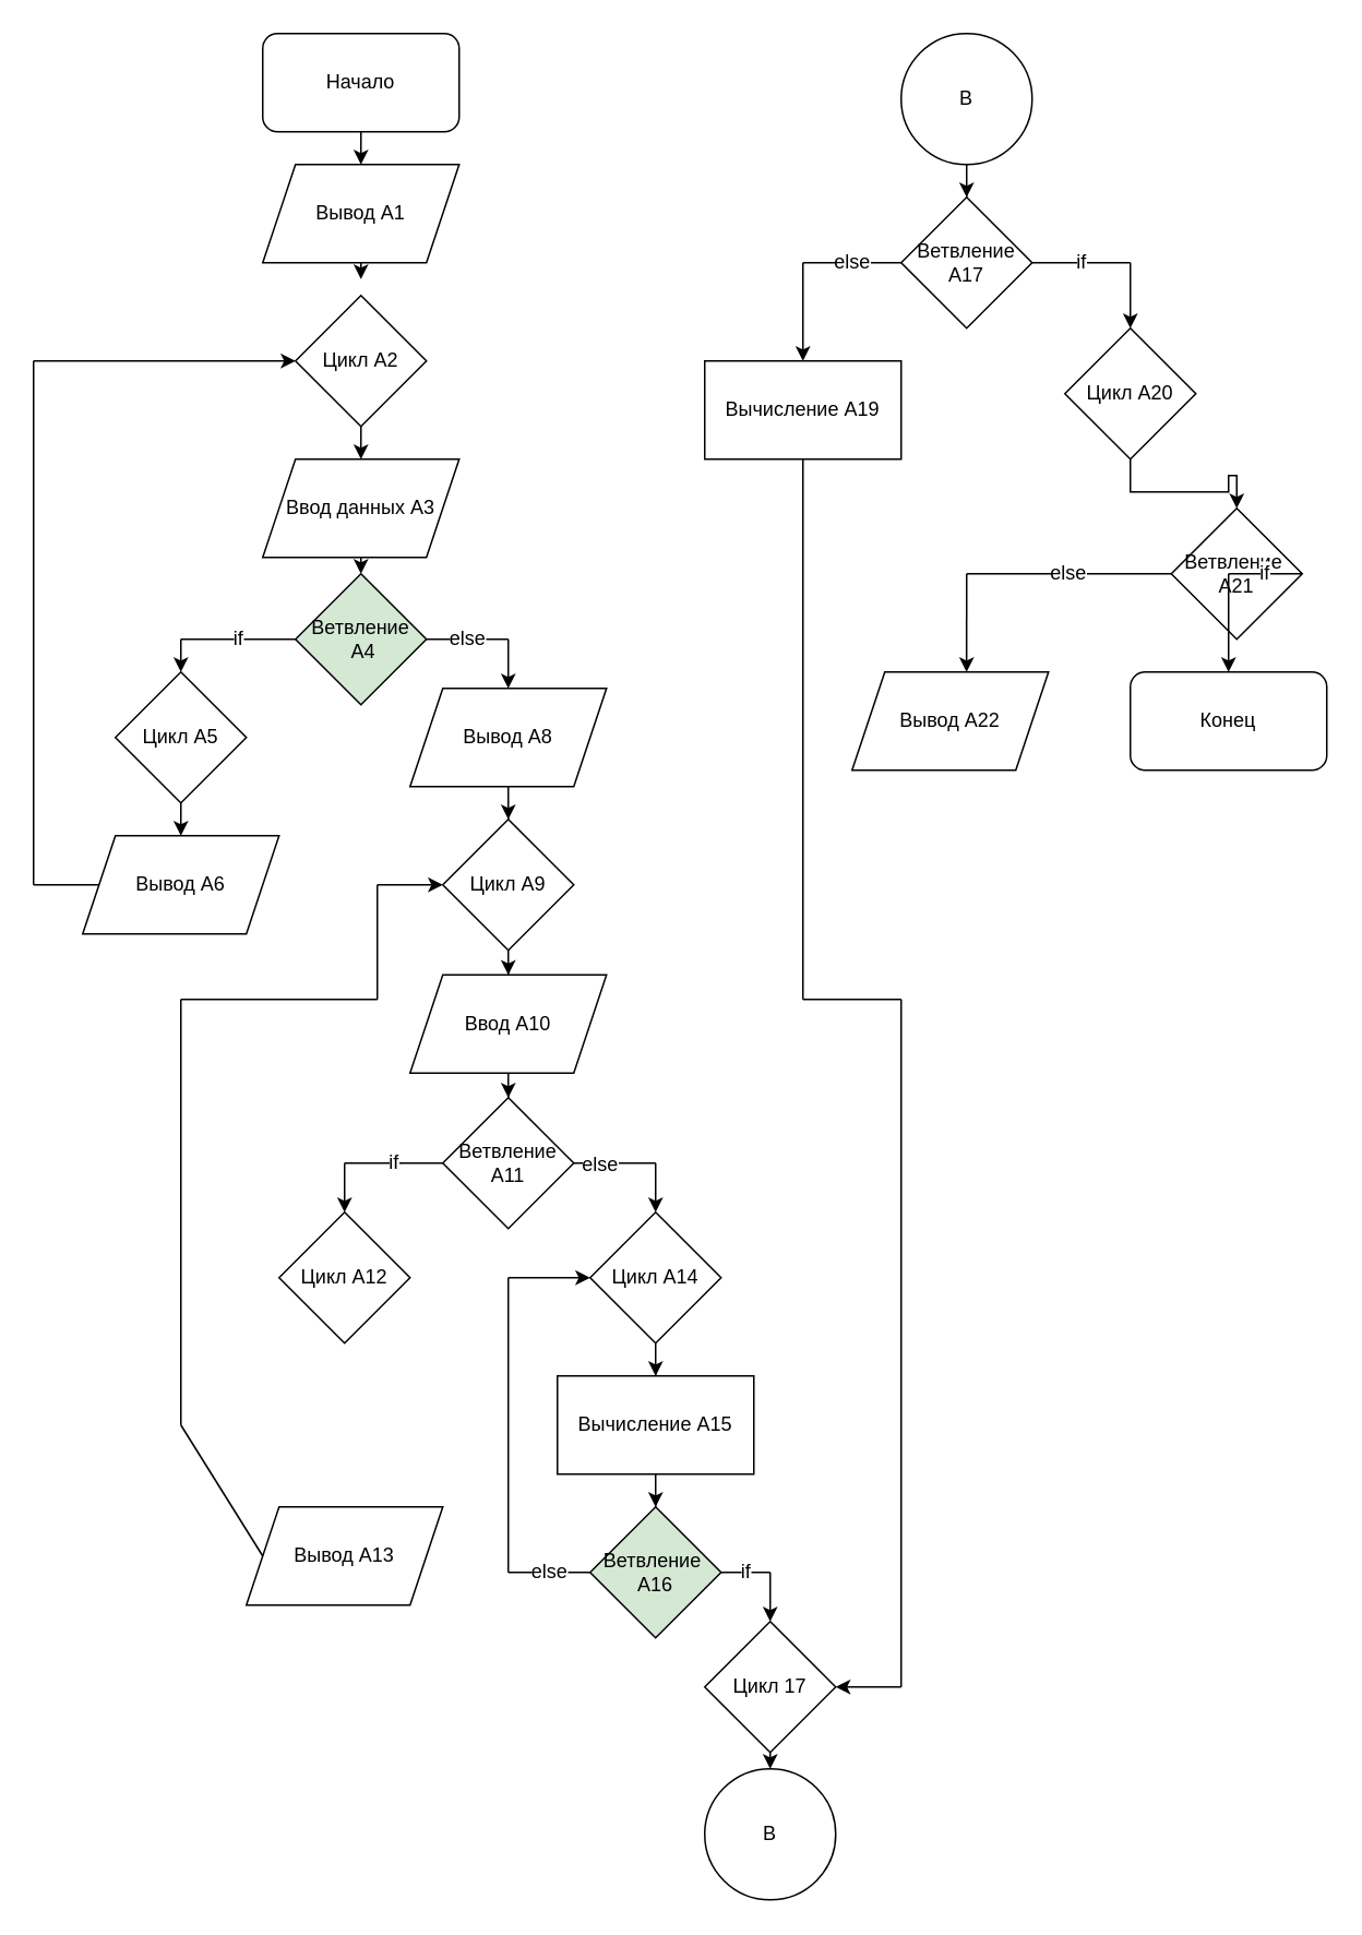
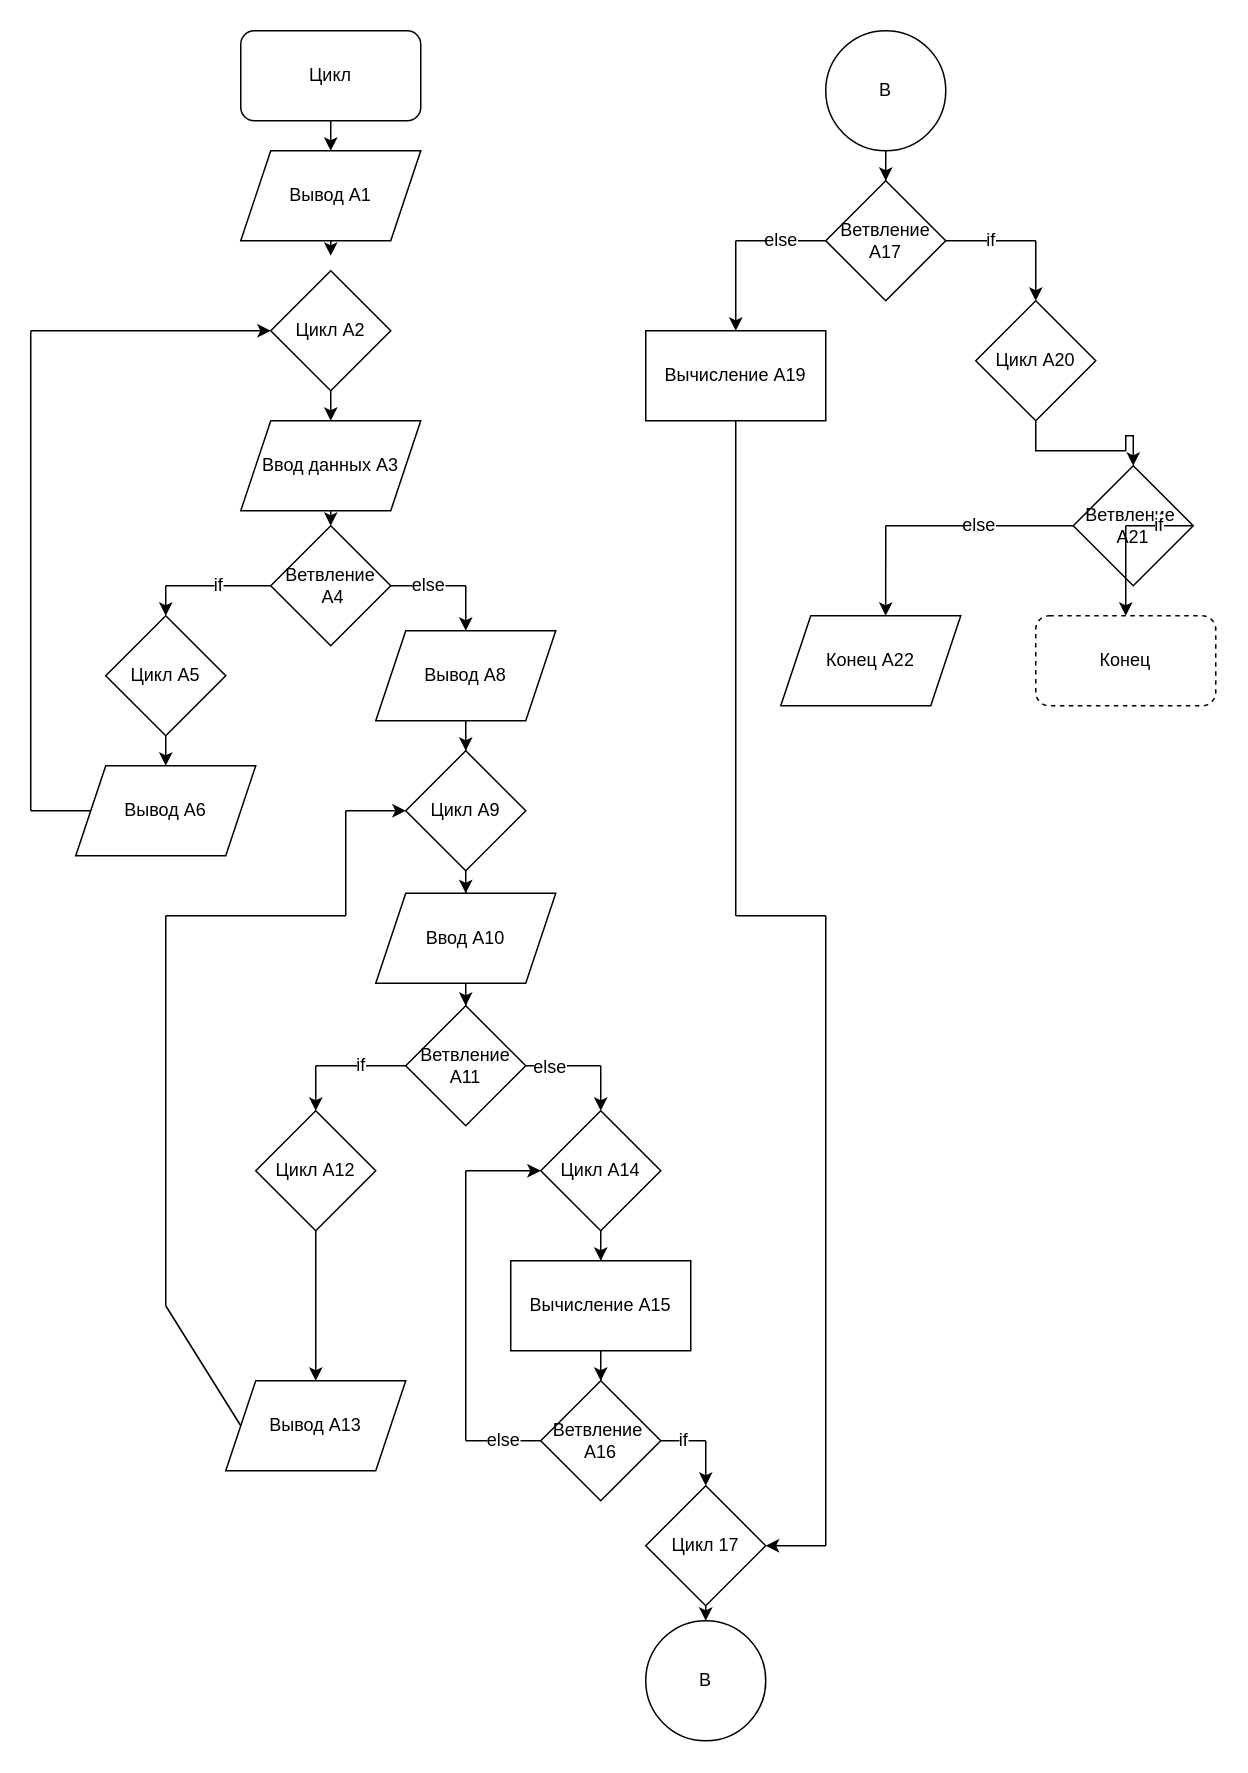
- <mxCell id="2" value="Начало" style="rounded=1;whiteSpace=wrap;html=1;" parent="1" vertex="1"><mxGeometry x="160" y="20" width="120" height="60" as="geometry" /></mxCell>
+ <mxCell id="2" value="Цикл" style="rounded=1;whiteSpace=wrap;html=1;" parent="1" vertex="1"><mxGeometry x="160" y="20" width="120" height="60" as="geometry" /></mxCell>
- <mxCell id="12" value="Ветвление&lt;br&gt;&amp;nbsp;А4" style="rhombus;whiteSpace=wrap;html=1;fillColor=#d5e8d4;" parent="1" vertex="1"><mxGeometry x="180" y="350" width="80" height="80" as="geometry" /></mxCell>
+ <mxCell id="12" value="Ветвление&lt;br&gt;&amp;nbsp;А4" style="rhombus;whiteSpace=wrap;html=1;" parent="1" vertex="1"><mxGeometry x="180" y="350" width="80" height="80" as="geometry" /></mxCell>
- <mxCell id="70" value="Вывод А22" style="shape=parallelogram;perimeter=parallelogramPerimeter;whiteSpace=wrap;html=1;fixedSize=1;fontSize=12;" vertex="1" parent="1"><mxGeometry x="520" y="410" width="120" height="60" as="geometry" /></mxCell>
+ <mxCell id="70" value="Конец А22" style="shape=parallelogram;perimeter=parallelogramPerimeter;whiteSpace=wrap;html=1;fixedSize=1;fontSize=12;" vertex="1" parent="1"><mxGeometry x="520" y="410" width="120" height="60" as="geometry" /></mxCell>
- <mxCell id="73" value="Конец" style="rounded=1;whiteSpace=wrap;html=1;fontSize=12;" vertex="1" parent="1"><mxGeometry x="690" y="410" width="120" height="60" as="geometry" /></mxCell>
+ <mxCell id="73" value="Конец" style="rounded=1;whiteSpace=wrap;html=1;fontSize=12;dashed=1;" vertex="1" parent="1"><mxGeometry x="690" y="410" width="120" height="60" as="geometry" /></mxCell>
+ <mxCell id="32" value="" style="edgeStyle=orthogonalEdgeStyle;rounded=0;orthogonalLoop=1;jettySize=auto;html=1;fontSize=12;" edge="1" parent="1" source="33" target="36"><mxGeometry relative="1" as="geometry" /></mxCell>
- <mxCell id="49" value="Ветвление&amp;nbsp;&lt;br&gt;А16" style="rhombus;whiteSpace=wrap;html=1;rounded=0;fillColor=#d5e8d4;" vertex="1" parent="1"><mxGeometry x="360" y="920" width="80" height="80" as="geometry" /></mxCell>
+ <mxCell id="49" value="Ветвление&amp;nbsp;&lt;br&gt;А16" style="rhombus;whiteSpace=wrap;html=1;rounded=0;" vertex="1" parent="1"><mxGeometry x="360" y="920" width="80" height="80" as="geometry" /></mxCell>
